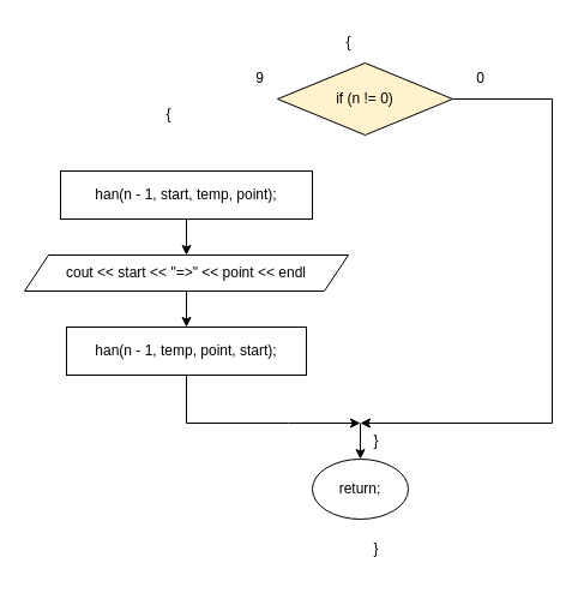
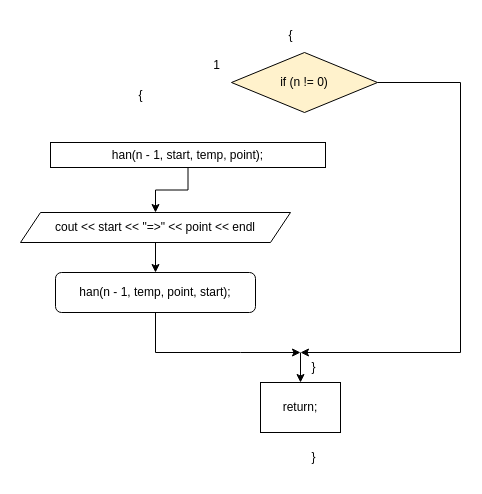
- <mxCell id="12" value="9" style="text;html=1;align=center;verticalAlign=middle;resizable=0;points=[];autosize=1;strokeColor=none;fillColor=none;" vertex="1" parent="1"><mxGeometry x="201" y="50" width="30" height="30" as="geometry" /></mxCell>
+ <mxCell id="12" value="1" style="text;html=1;align=center;verticalAlign=middle;resizable=0;points=[];autosize=1;strokeColor=none;fillColor=none;" vertex="1" parent="1"><mxGeometry x="201" y="50" width="30" height="30" as="geometry" /></mxCell>
- <mxCell id="13" value="0" style="text;html=1;align=center;verticalAlign=middle;resizable=0;points=[];autosize=1;strokeColor=none;fillColor=none;" vertex="1" parent="1"><mxGeometry x="385" y="50" width="30" height="30" as="geometry" /></mxCell>
- <mxCell id="5" value="han(n - 1, start, temp, point);" style="rounded=0;whiteSpace=wrap;html=1;" vertex="1" parent="1"><mxGeometry x="50" y="142" width="210" height="40" as="geometry" /></mxCell>
+ <mxCell id="5" value="han(n - 1, start, temp, point);" style="rounded=0;whiteSpace=wrap;html=1;" vertex="1" parent="1"><mxGeometry x="50" y="142" width="275" height="25" as="geometry" /></mxCell>
- <mxCell id="7" value="han(n - 1, temp, point, start);" style="rounded=0;whiteSpace=wrap;html=1;" vertex="1" parent="1"><mxGeometry x="55" y="272" width="200" height="40" as="geometry" /></mxCell>
+ <mxCell id="7" value="han(n - 1, temp, point, start);" style="whiteSpace=wrap;html=1;rounded=1;" vertex="1" parent="1"><mxGeometry x="55" y="272" width="200" height="40" as="geometry" /></mxCell>
- <mxCell id="10" value="return;" style="ellipse;whiteSpace=wrap;html=1;" vertex="1" parent="1"><mxGeometry x="260" y="382" width="80" height="50" as="geometry" /></mxCell>
+ <mxCell id="10" value="return;" style="whiteSpace=wrap;html=1;rounded=0;" vertex="1" parent="1"><mxGeometry x="260" y="382" width="80" height="50" as="geometry" /></mxCell>
